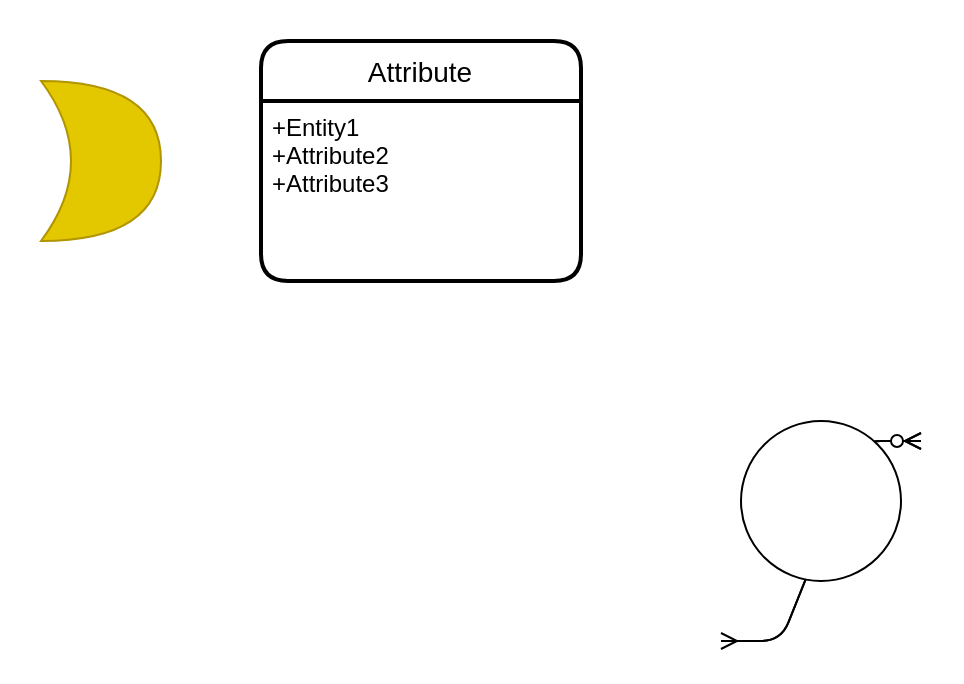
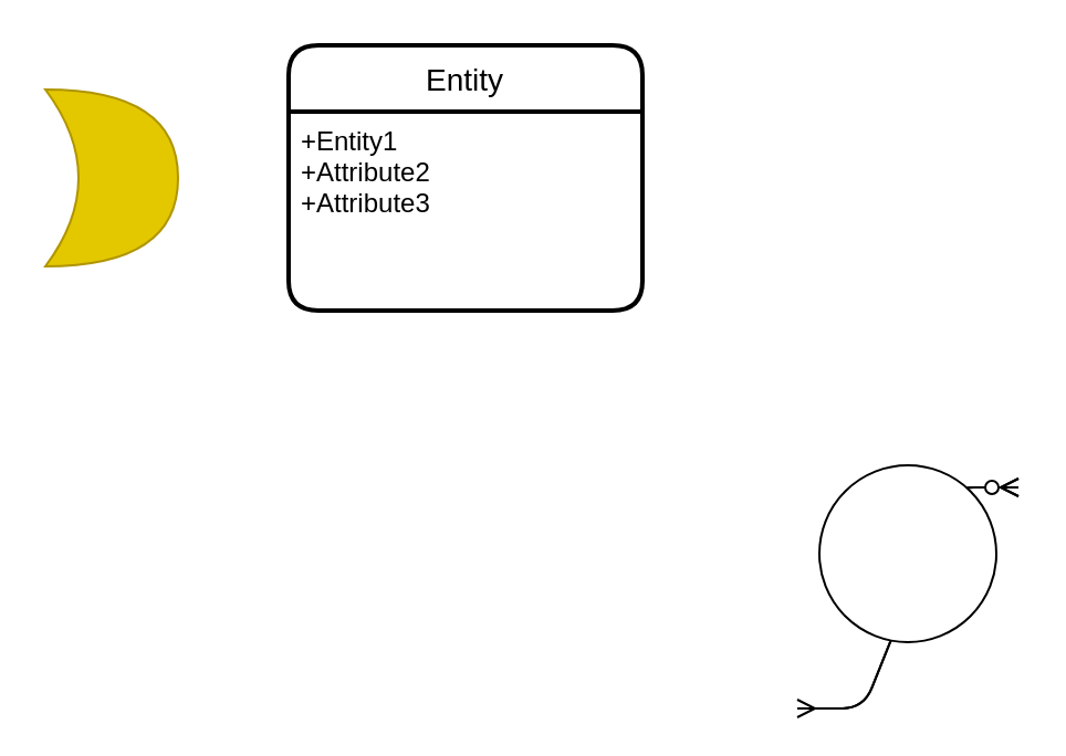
- <mxCell id="5" value="Attribute" style="swimlane;childLayout=stackLayout;horizontal=1;startSize=30;horizontalStack=0;rounded=1;fontSize=14;fontStyle=0;strokeWidth=2;resizeParent=0;resizeLast=1;shadow=0;dashed=0;align=center;" parent="1" vertex="1"><mxGeometry x="130" y="20" width="160" height="120" as="geometry" /></mxCell>
+ <mxCell id="5" value="Entity" style="swimlane;childLayout=stackLayout;horizontal=1;startSize=30;horizontalStack=0;rounded=1;fontSize=14;fontStyle=0;strokeWidth=2;resizeParent=0;resizeLast=1;shadow=0;dashed=0;align=center;" parent="1" vertex="1"><mxGeometry x="130" y="20" width="160" height="120" as="geometry" /></mxCell>
